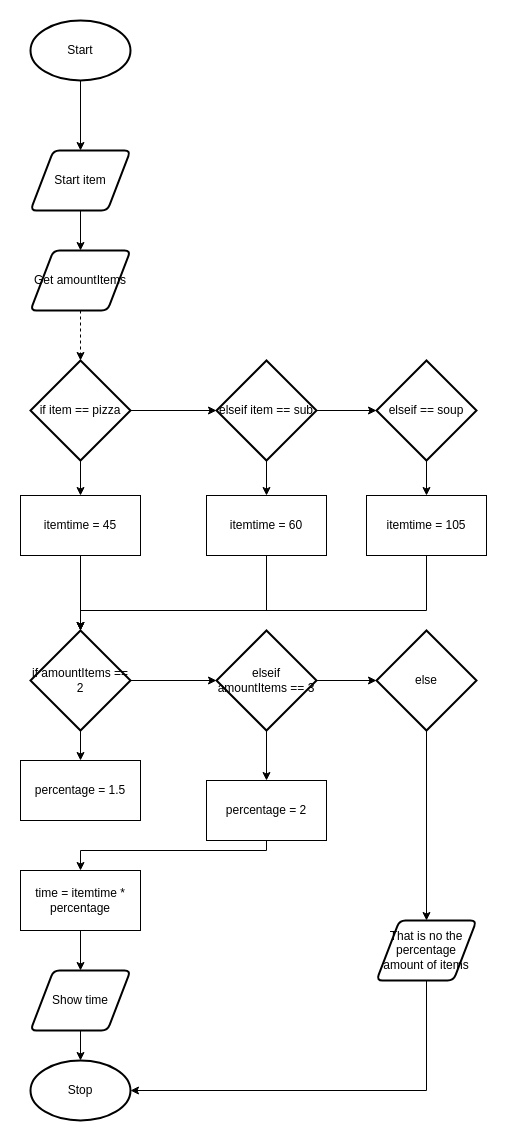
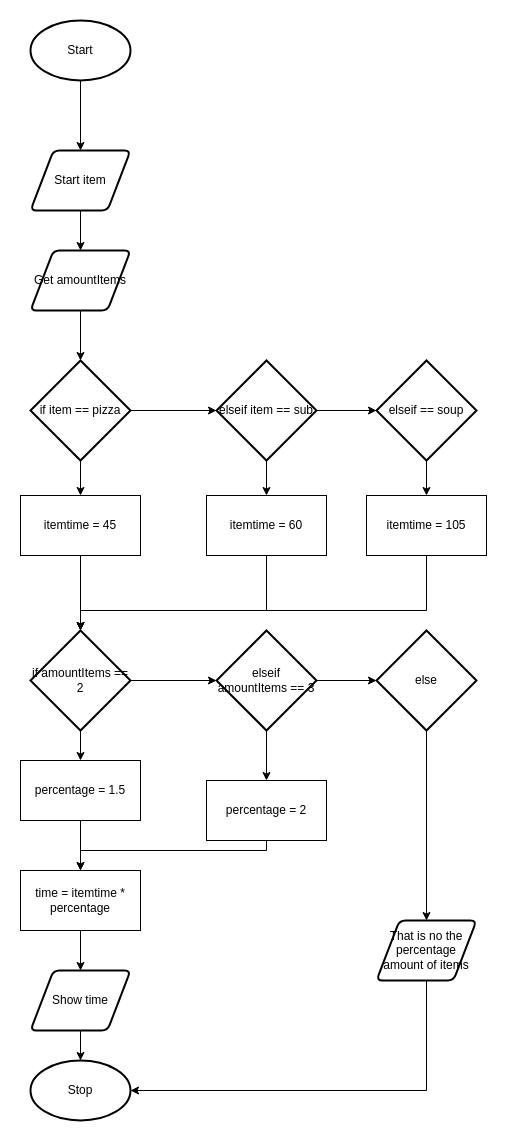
- <mxCell id="6" style="edgeStyle=orthogonalEdgeStyle;rounded=0;html=1;entryX=0.5;entryY=0;entryDx=0;entryDy=0;entryPerimeter=0;dashed=1;" edge="1" parent="1" source="7" target="10"><mxGeometry relative="1" as="geometry" /></mxCell>
+ <mxCell id="6" style="edgeStyle=orthogonalEdgeStyle;rounded=0;html=1;entryX=0.5;entryY=0;entryDx=0;entryDy=0;entryPerimeter=0;" edge="1" parent="1" source="7" target="10"><mxGeometry relative="1" as="geometry" /></mxCell>
+ <mxCell id="25" style="edgeStyle=orthogonalEdgeStyle;rounded=0;html=1;entryX=0.5;entryY=0;entryDx=0;entryDy=0;" edge="1" parent="1" source="26" target="35"><mxGeometry relative="1" as="geometry" /></mxCell>
